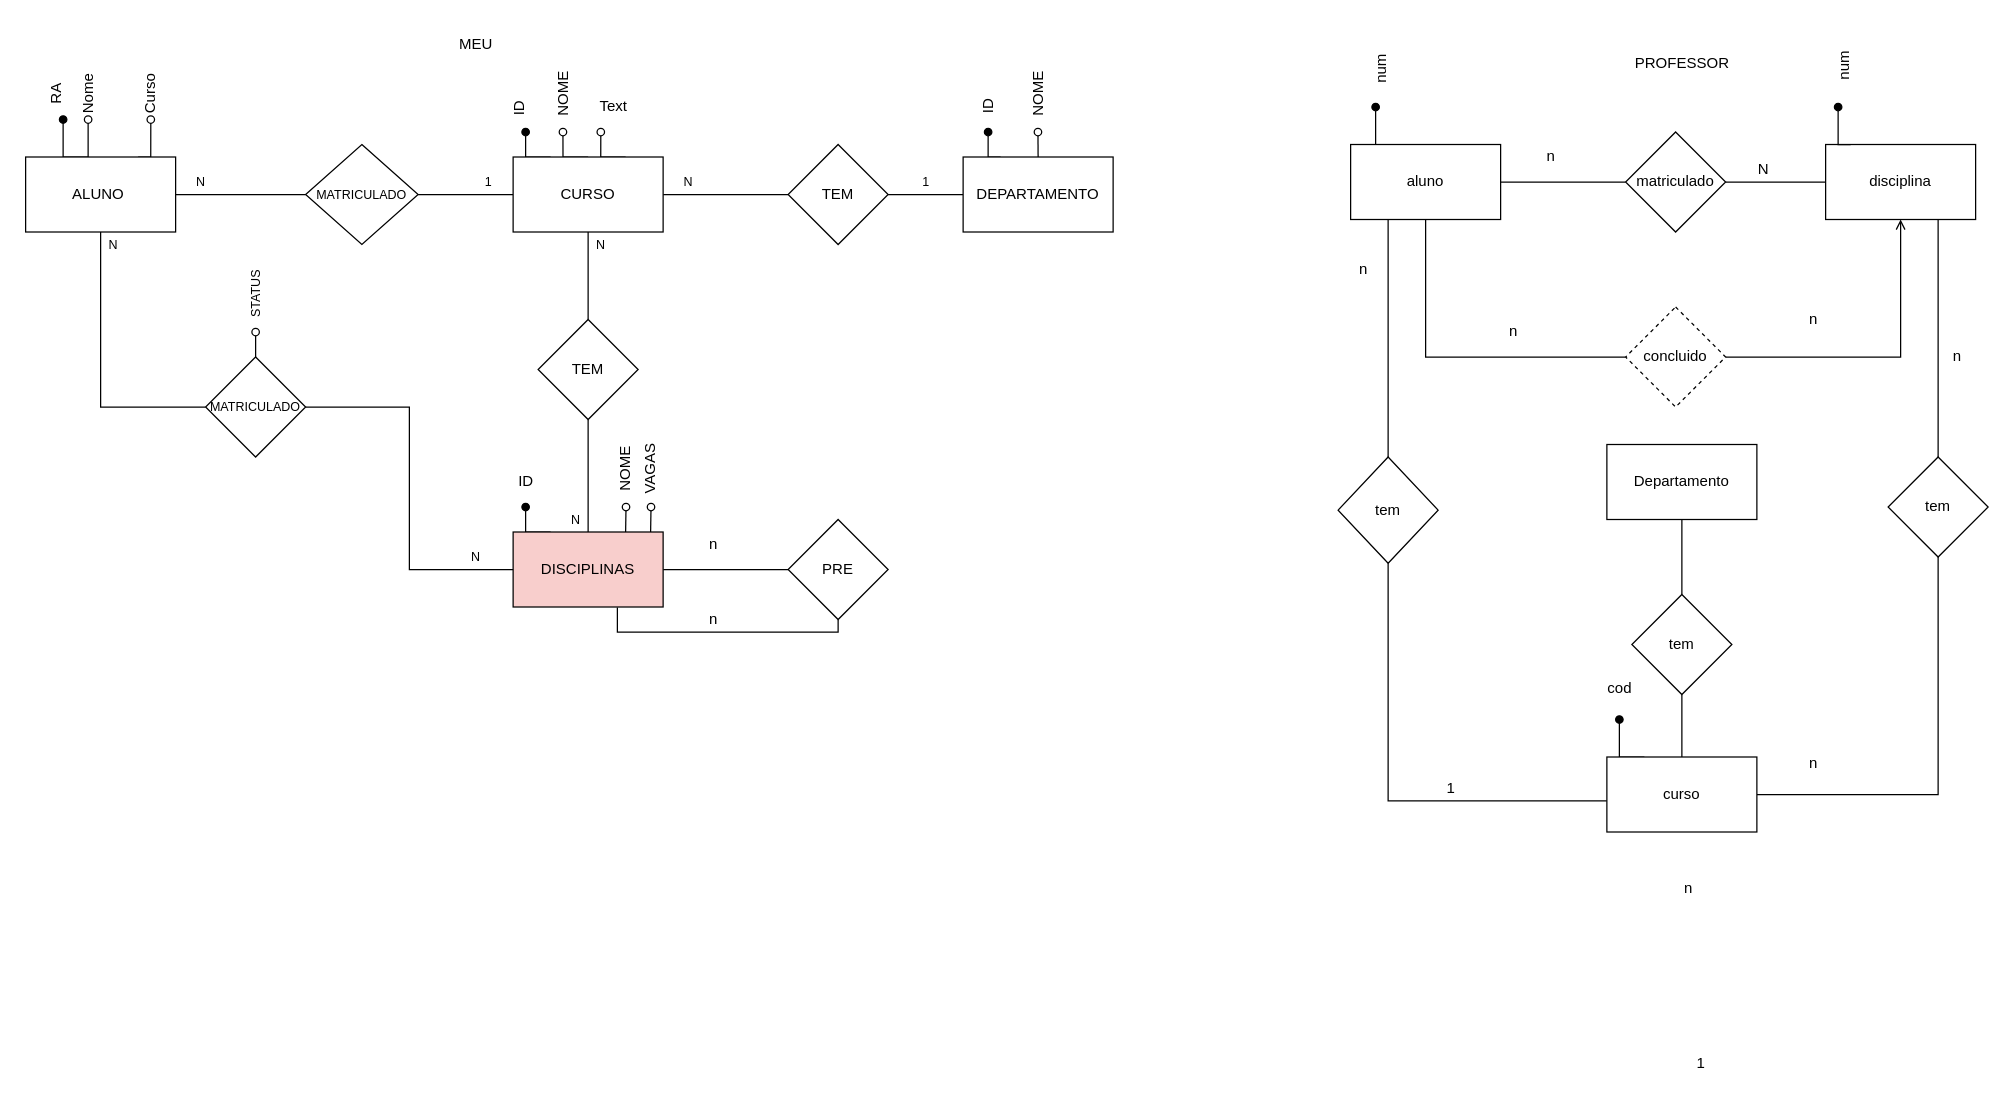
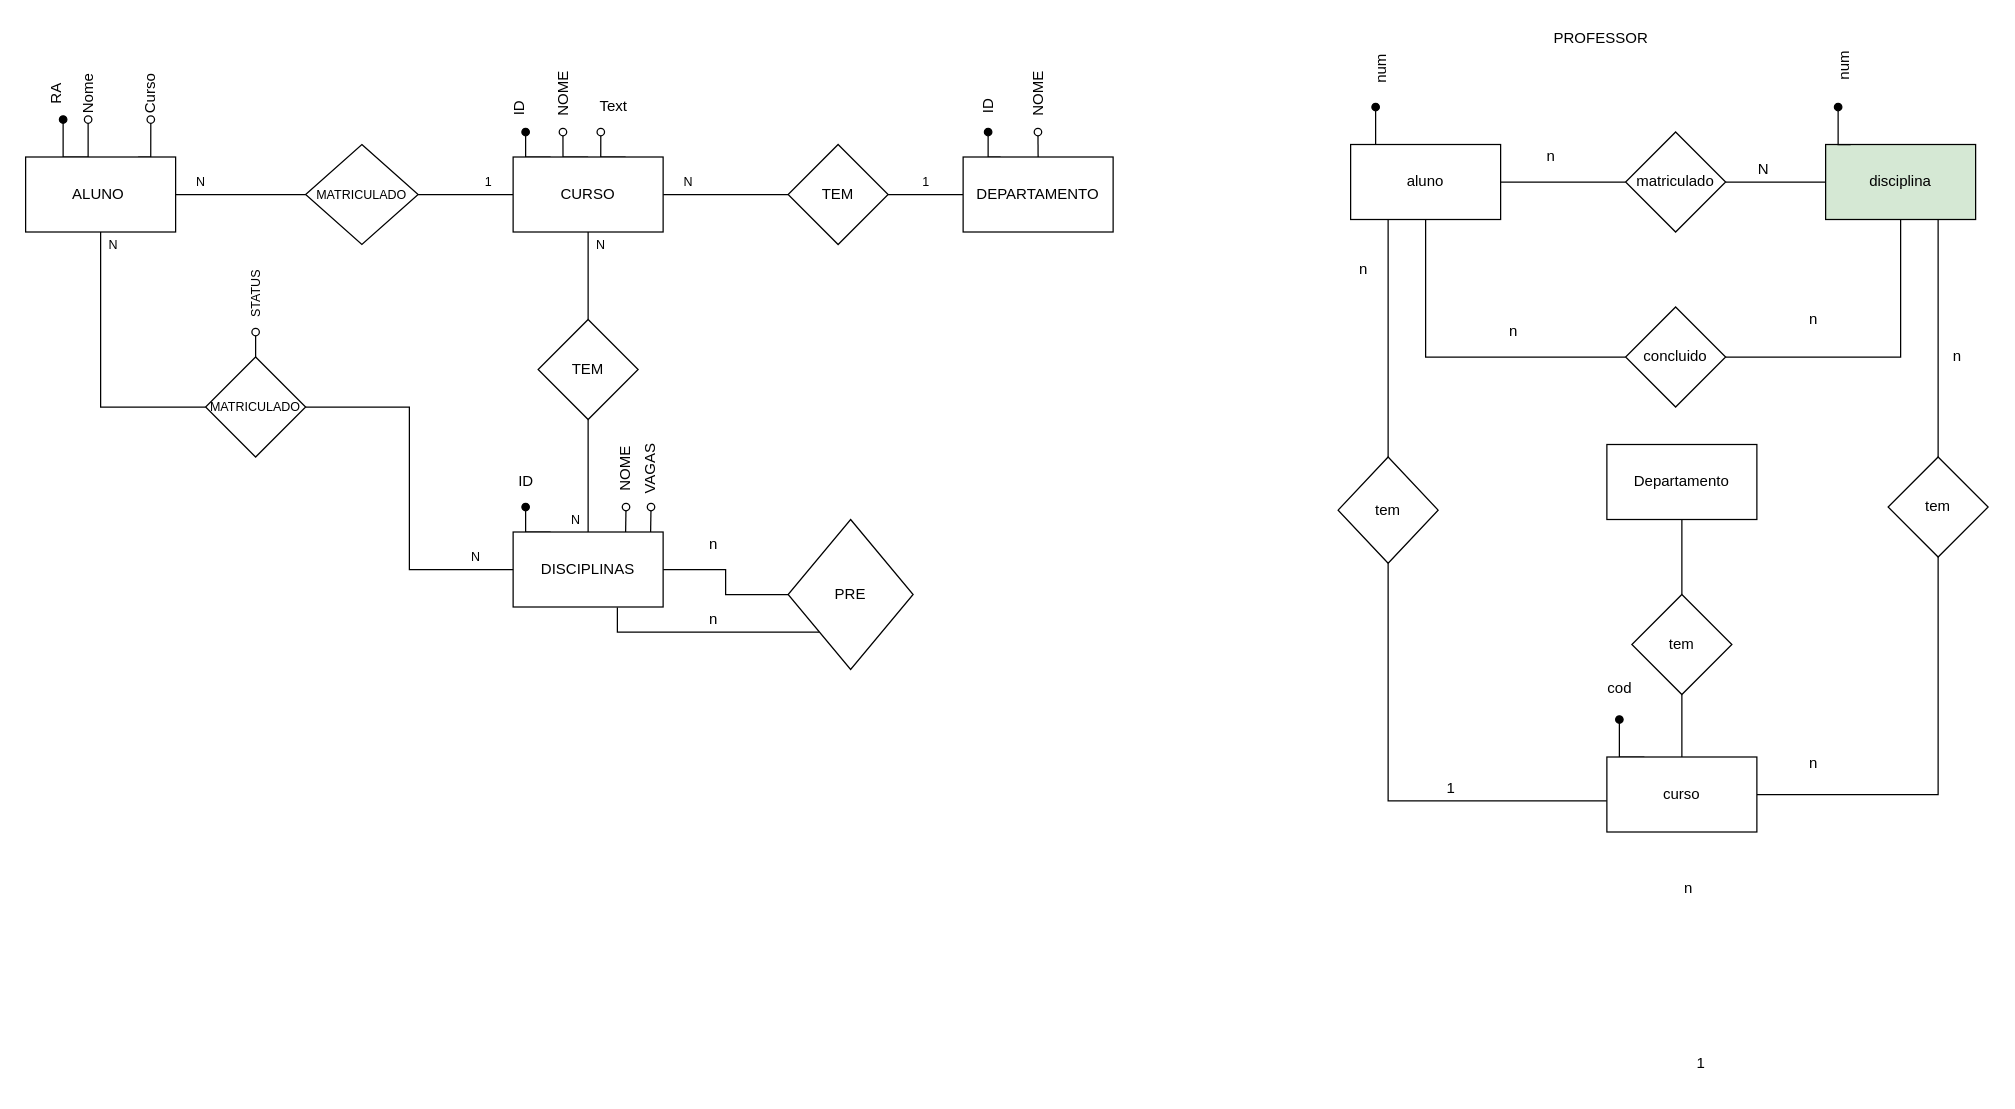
- <mxCell id="91" value="MEU" style="text;html=1;align=center;verticalAlign=middle;resizable=0;points=[];autosize=1;strokeColor=none;fillColor=none;" vertex="1" parent="1"><mxGeometry x="355" y="20" width="50" height="30" as="geometry" /></mxCell>
- <mxCell id="53" value="PROFESSOR" style="text;html=1;align=center;verticalAlign=middle;resizable=0;points=[];autosize=1;strokeColor=none;fillColor=none;" vertex="1" parent="1"><mxGeometry x="1295" y="35" width="100" height="30" as="geometry" /></mxCell>
+ <mxCell id="53" value="PROFESSOR" style="text;html=1;align=center;verticalAlign=middle;resizable=0;points=[];autosize=1;strokeColor=none;fillColor=none;" vertex="1" parent="1"><mxGeometry x="1230" y="15" width="100" height="30" as="geometry" /></mxCell>
- <mxCell id="61" value="disciplina" style="whiteSpace=wrap;html=1;rounded=0;" vertex="1" parent="1"><mxGeometry x="1460" y="115" width="120" height="60" as="geometry" /></mxCell>
+ <mxCell id="61" value="disciplina" style="whiteSpace=wrap;html=1;rounded=0;fillColor=#d5e8d4;" vertex="1" parent="1"><mxGeometry x="1460" y="115" width="120" height="60" as="geometry" /></mxCell>
- <mxCell id="65" style="edgeStyle=orthogonalEdgeStyle;rounded=0;orthogonalLoop=1;jettySize=auto;html=1;entryX=0.5;entryY=1;entryDx=0;entryDy=0;endArrow=open;endFill=0;" edge="1" parent="1" source="66" target="61"><mxGeometry relative="1" as="geometry" /></mxCell>
+ <mxCell id="65" style="edgeStyle=orthogonalEdgeStyle;rounded=0;orthogonalLoop=1;jettySize=auto;html=1;entryX=0.5;entryY=1;entryDx=0;entryDy=0;endArrow=none;endFill=0;" edge="1" parent="1" source="66" target="61"><mxGeometry relative="1" as="geometry" /></mxCell>
- <mxCell id="66" value="concluido" style="rhombus;whiteSpace=wrap;html=1;rounded=0;dashed=1;" vertex="1" parent="1"><mxGeometry x="1300" y="245" width="80" height="80" as="geometry" /></mxCell>
+ <mxCell id="66" value="concluido" style="rhombus;whiteSpace=wrap;html=1;rounded=0;" vertex="1" parent="1"><mxGeometry x="1300" y="245" width="80" height="80" as="geometry" /></mxCell>
- <mxCell id="27" value="DISCIPLINAS" style="whiteSpace=wrap;html=1;fillColor=#f8cecc;" parent="1" vertex="1"><mxGeometry x="410" y="425" width="120" height="60" as="geometry" /></mxCell>
+ <mxCell id="27" value="DISCIPLINAS" style="whiteSpace=wrap;html=1;" parent="1" vertex="1"><mxGeometry x="410" y="425" width="120" height="60" as="geometry" /></mxCell>
- <mxCell id="36" value="PRE" style="rhombus;whiteSpace=wrap;html=1;" parent="1" vertex="1"><mxGeometry x="630" y="415" width="80" height="80" as="geometry" /></mxCell>
+ <mxCell id="36" value="PRE" style="rhombus;whiteSpace=wrap;html=1;" parent="1" vertex="1"><mxGeometry x="630" y="415" width="100" height="120" as="geometry" /></mxCell>
